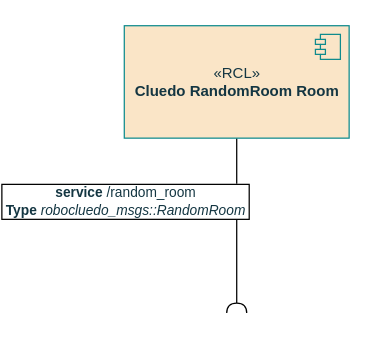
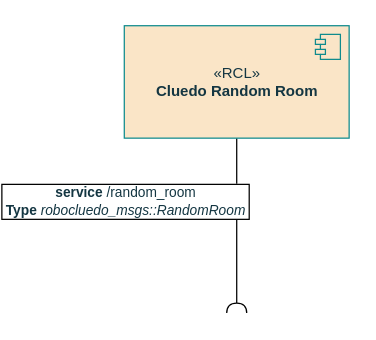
- <mxCell id="4" value="«RCL»&lt;br&gt;&lt;b&gt;Cluedo RandomRoom Room&lt;/b&gt;" style="html=1;dropTarget=0;fontColor=#143642;strokeColor=#0F8B8D;fillColor=#FAE5C7;gradientColor=none;" parent="1" vertex="1"><mxGeometry x="20" y="20" width="180" height="90" as="geometry" /></mxCell>
+ <mxCell id="4" value="«RCL»&lt;br&gt;&lt;b&gt;Cluedo Random Room&lt;/b&gt;" style="html=1;dropTarget=0;fontColor=#143642;strokeColor=#0F8B8D;fillColor=#FAE5C7;gradientColor=none;" parent="1" vertex="1"><mxGeometry x="20" y="20" width="180" height="90" as="geometry" /></mxCell>
